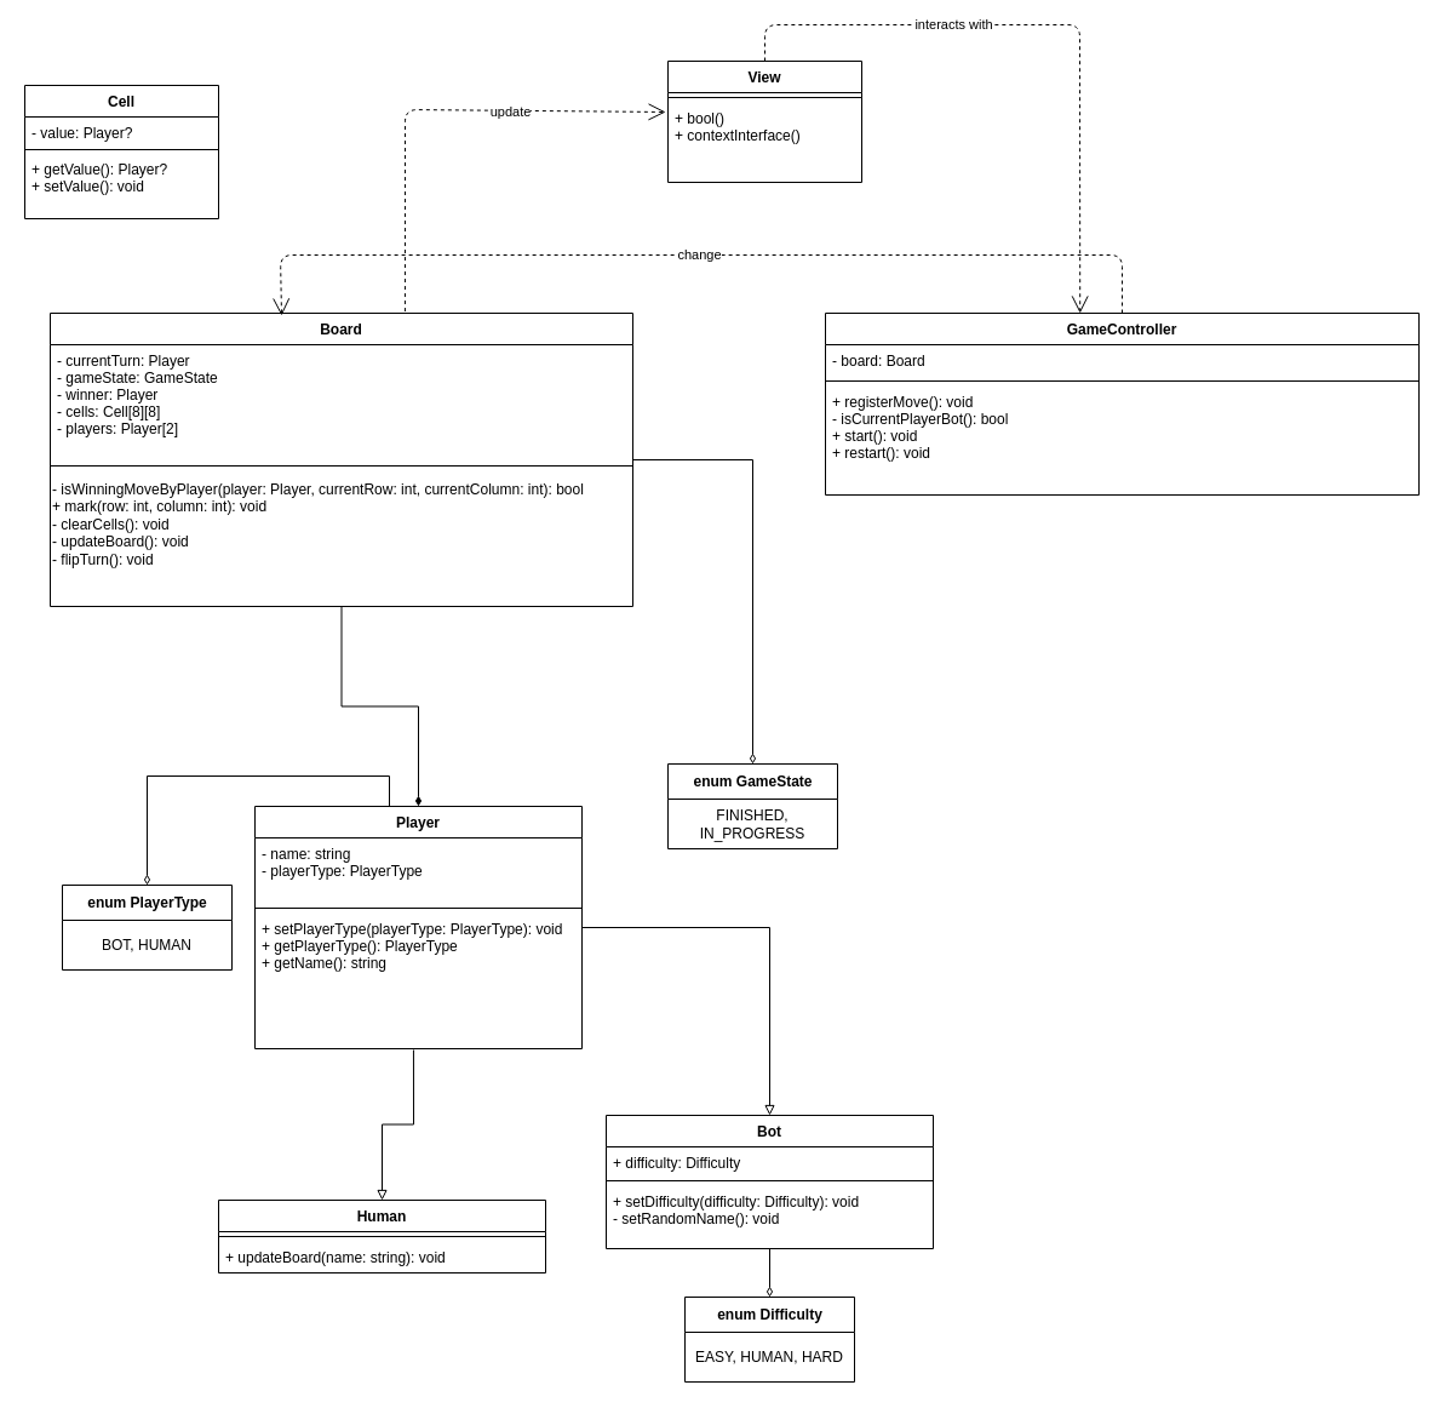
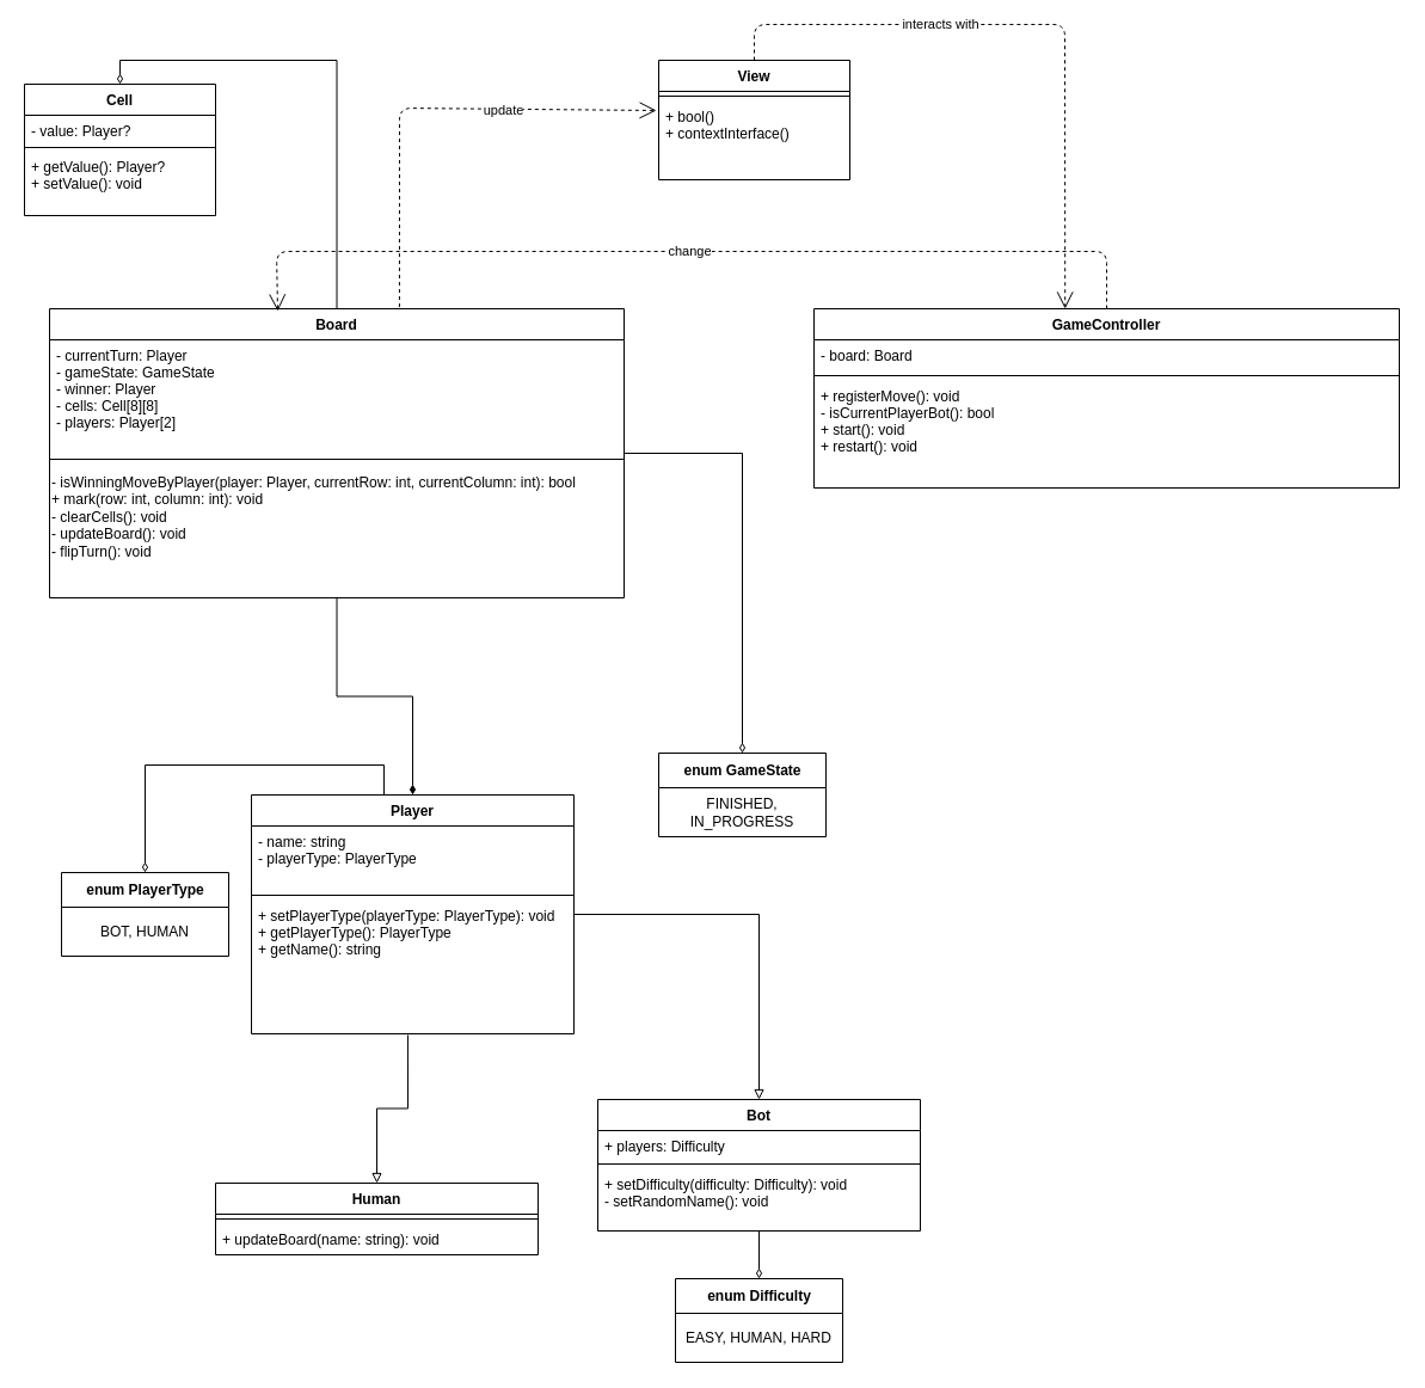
+ <mxCell id="10" style="edgeStyle=orthogonalEdgeStyle;rounded=0;orthogonalLoop=1;jettySize=auto;html=1;entryX=0.5;entryY=0;entryDx=0;entryDy=0;endArrow=diamondThin;endFill=0;" parent="1" source="14" target="18" edge="1"><mxGeometry relative="1" as="geometry" /></mxCell>
- <mxCell id="41" value="+ difficulty: Difficulty" style="text;strokeColor=none;fillColor=none;align=left;verticalAlign=top;spacingLeft=4;spacingRight=4;overflow=hidden;rotatable=0;points=[[0,0.5],[1,0.5]];portConstraint=eastwest;" vertex="1" parent="40"><mxGeometry y="26" width="270" height="24" as="geometry" /></mxCell>
+ <mxCell id="41" value="+ players: Difficulty" style="text;strokeColor=none;fillColor=none;align=left;verticalAlign=top;spacingLeft=4;spacingRight=4;overflow=hidden;rotatable=0;points=[[0,0.5],[1,0.5]];portConstraint=eastwest;" vertex="1" parent="40"><mxGeometry y="26" width="270" height="24" as="geometry" /></mxCell>
